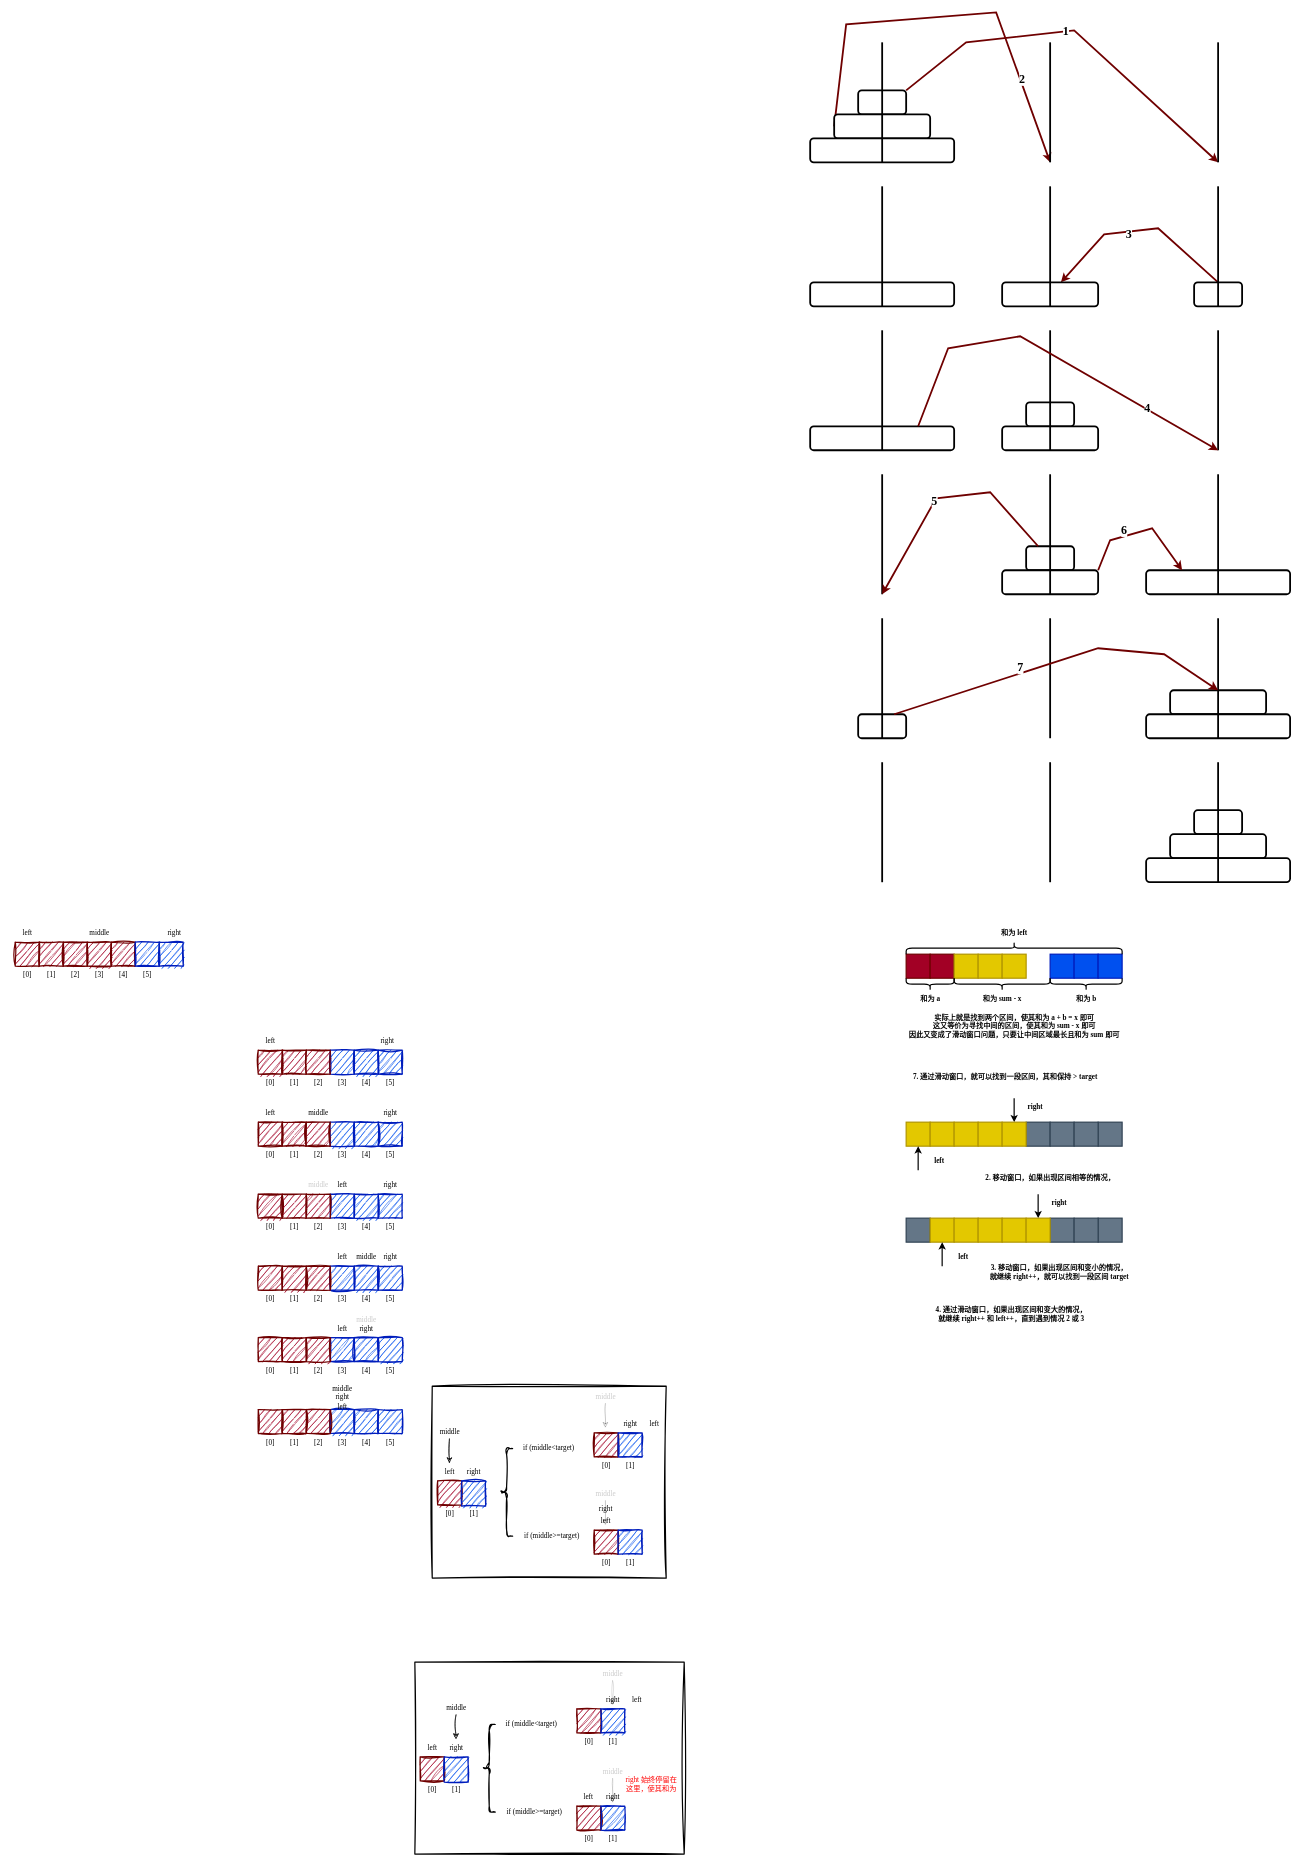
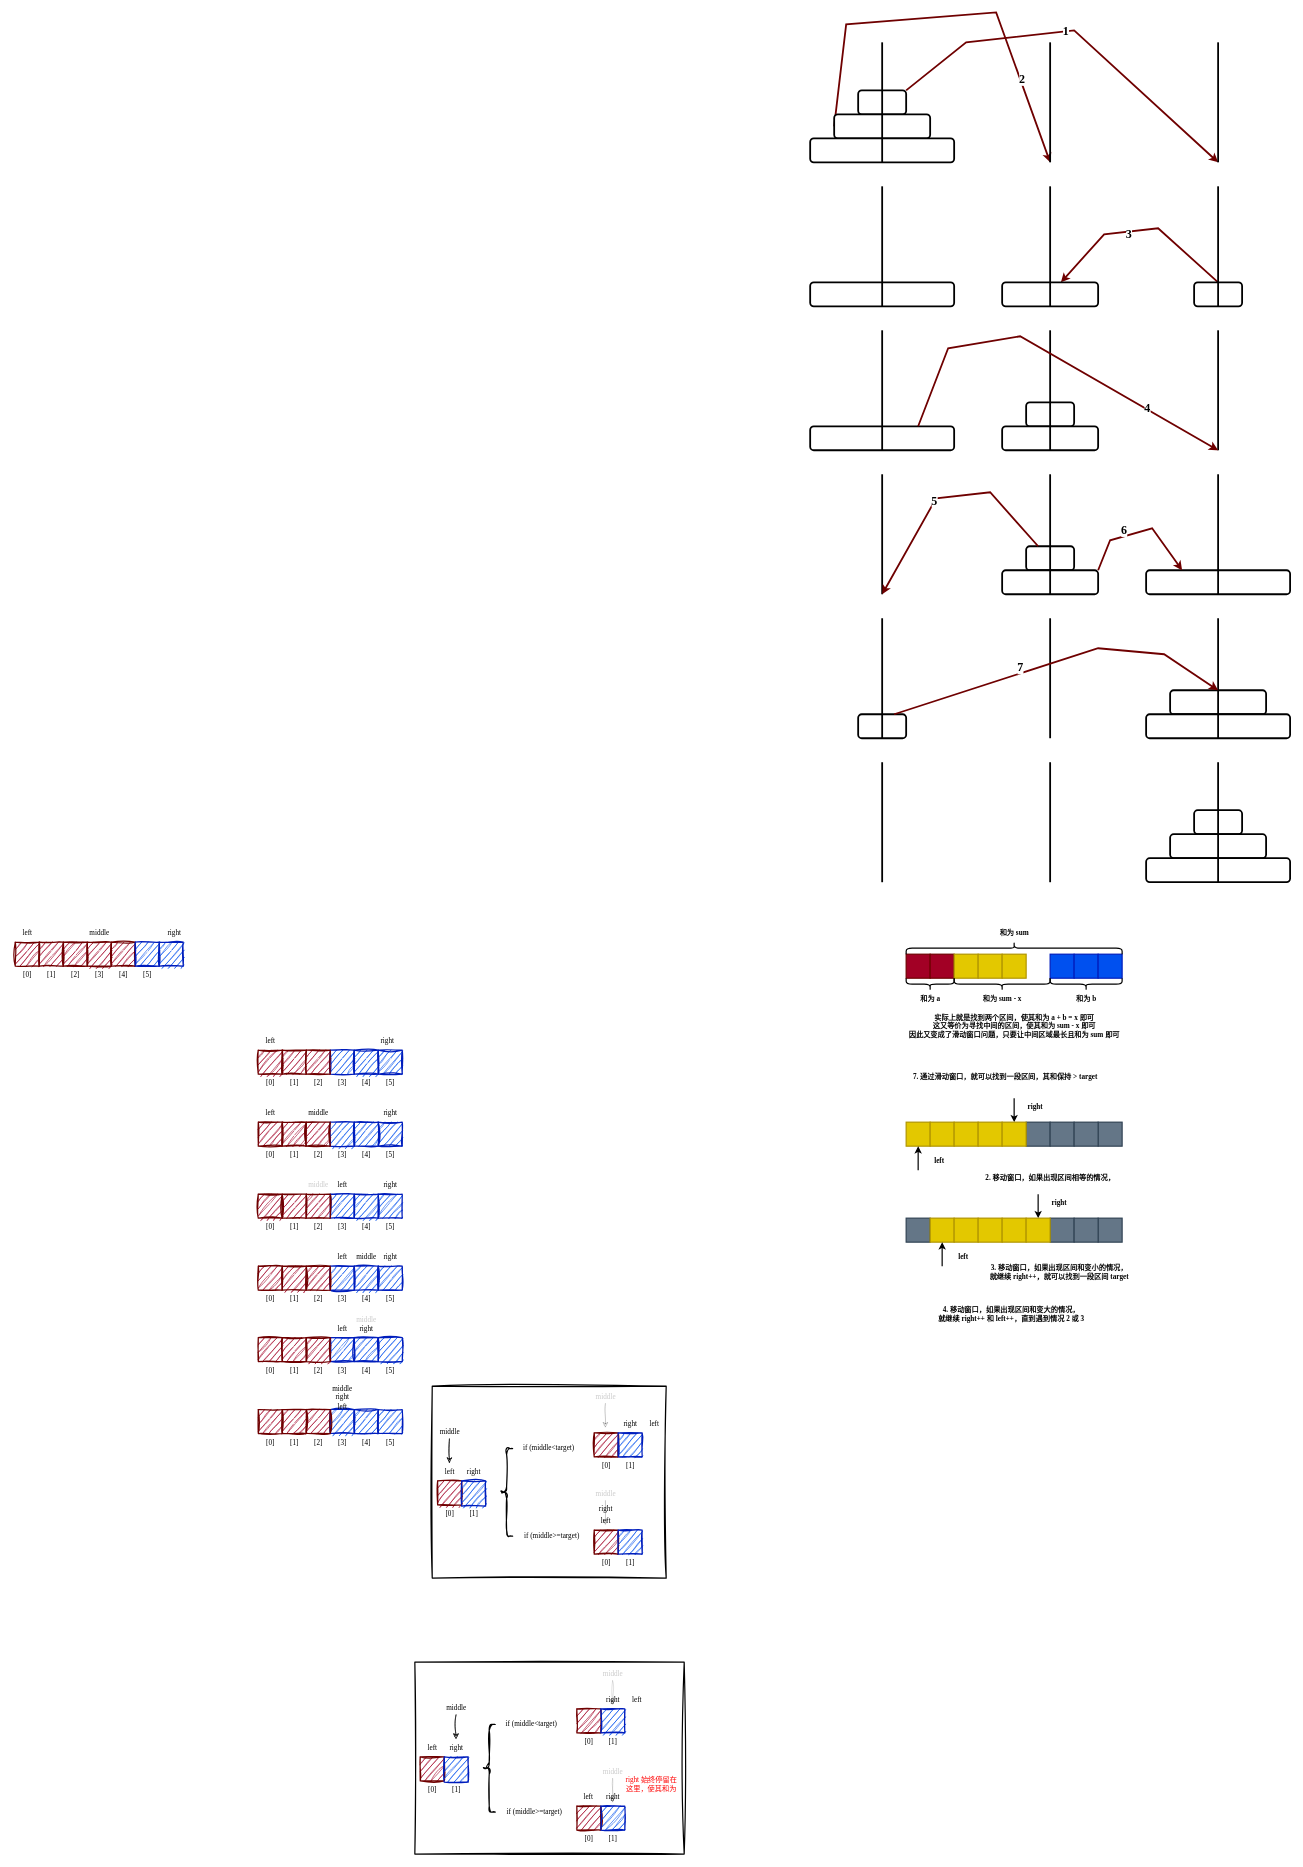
- <mxCell id="42" value="&lt;b&gt;和为 left&lt;/b&gt;" style="text;html=1;align=center;verticalAlign=middle;resizable=0;points=[];autosize=1;strokeColor=none;fillColor=none;fontFamily=Comic Sans MS;" parent="1" vertex="1"><mxGeometry x="1655" y="1540" width="70" height="30" as="geometry" /></mxCell>
+ <mxCell id="42" value="&lt;b&gt;和为 sum&lt;/b&gt;" style="text;html=1;align=center;verticalAlign=middle;resizable=0;points=[];autosize=1;strokeColor=none;fillColor=none;fontFamily=Comic Sans MS;" parent="1" vertex="1"><mxGeometry x="1655" y="1540" width="70" height="30" as="geometry" /></mxCell>
- <mxCell id="72" value="&lt;b&gt;4. 通过滑动窗口，如果出现区间和变大的情况，&lt;br&gt;就继续 right++ 和 left++，直到遇到情况 2 或 3&lt;br&gt;&lt;/b&gt;" style="text;html=1;align=center;verticalAlign=middle;resizable=0;points=[];autosize=1;strokeColor=none;fillColor=none;fontFamily=Comic Sans MS;" parent="1" vertex="1"><mxGeometry x="1540" y="2170" width="290" height="40" as="geometry" /></mxCell>
+ <mxCell id="72" value="&lt;b&gt;4. 移动窗口，如果出现区间和变大的情况，&lt;br&gt;就继续 right++ 和 left++，直到遇到情况 2 或 3&lt;br&gt;&lt;/b&gt;" style="text;html=1;align=center;verticalAlign=middle;resizable=0;points=[];autosize=1;strokeColor=none;fillColor=none;fontFamily=Comic Sans MS;" parent="1" vertex="1"><mxGeometry x="1540" y="2170" width="290" height="40" as="geometry" /></mxCell>
